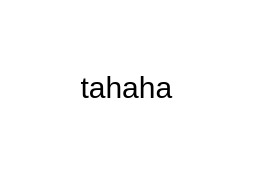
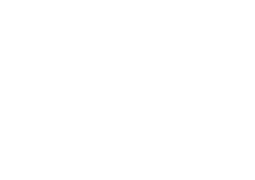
- <mxCell id="2" value="tahaha" style="text;html=1;align=center;verticalAlign=middle;resizable=0;points=[];autosize=1;strokeColor=none;fillColor=none;" vertex="1" parent="1"><mxGeometry x="20" y="20" width="60" height="30" as="geometry" /></mxCell>
